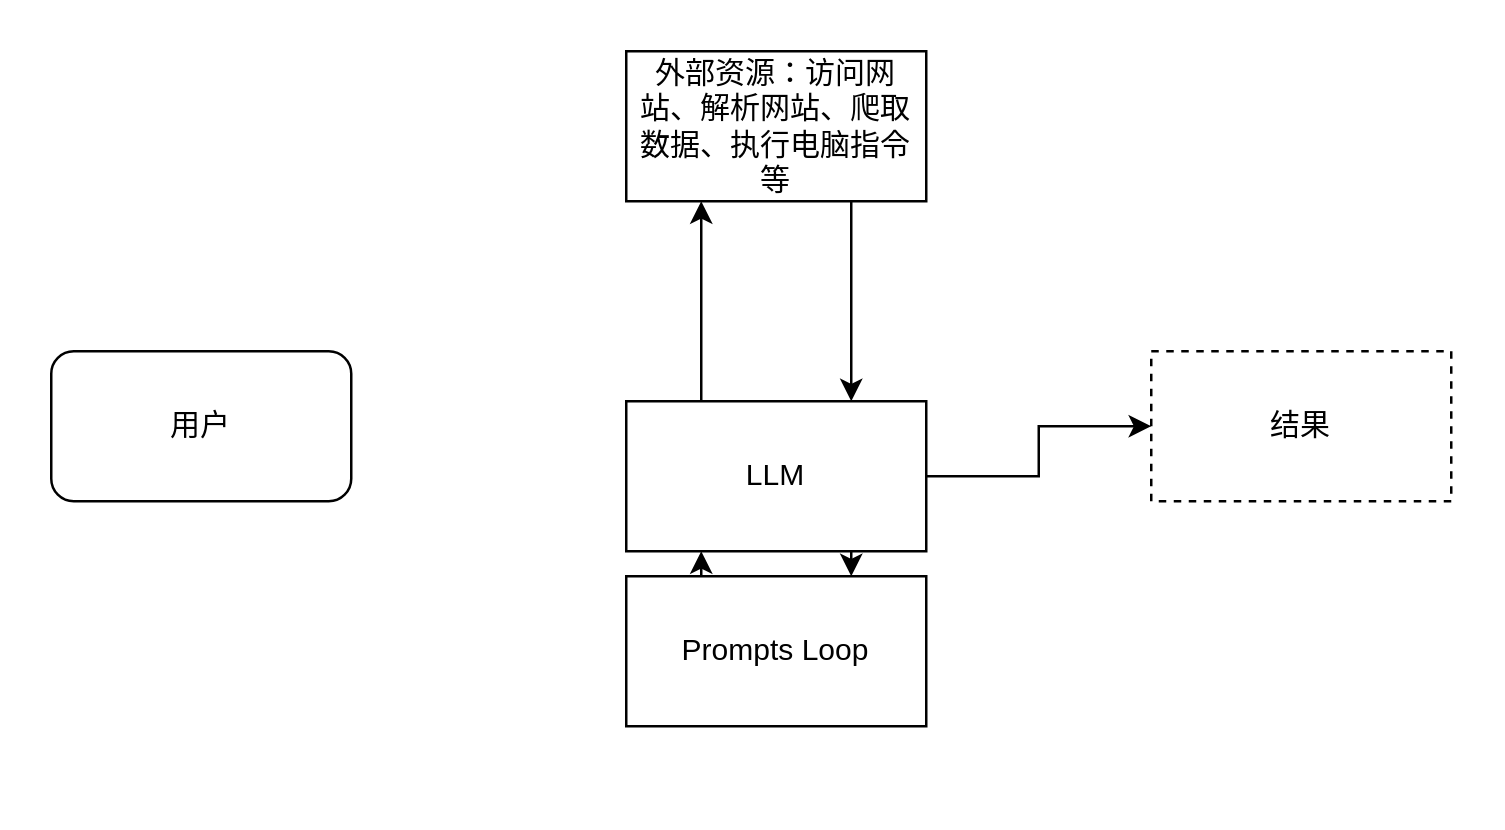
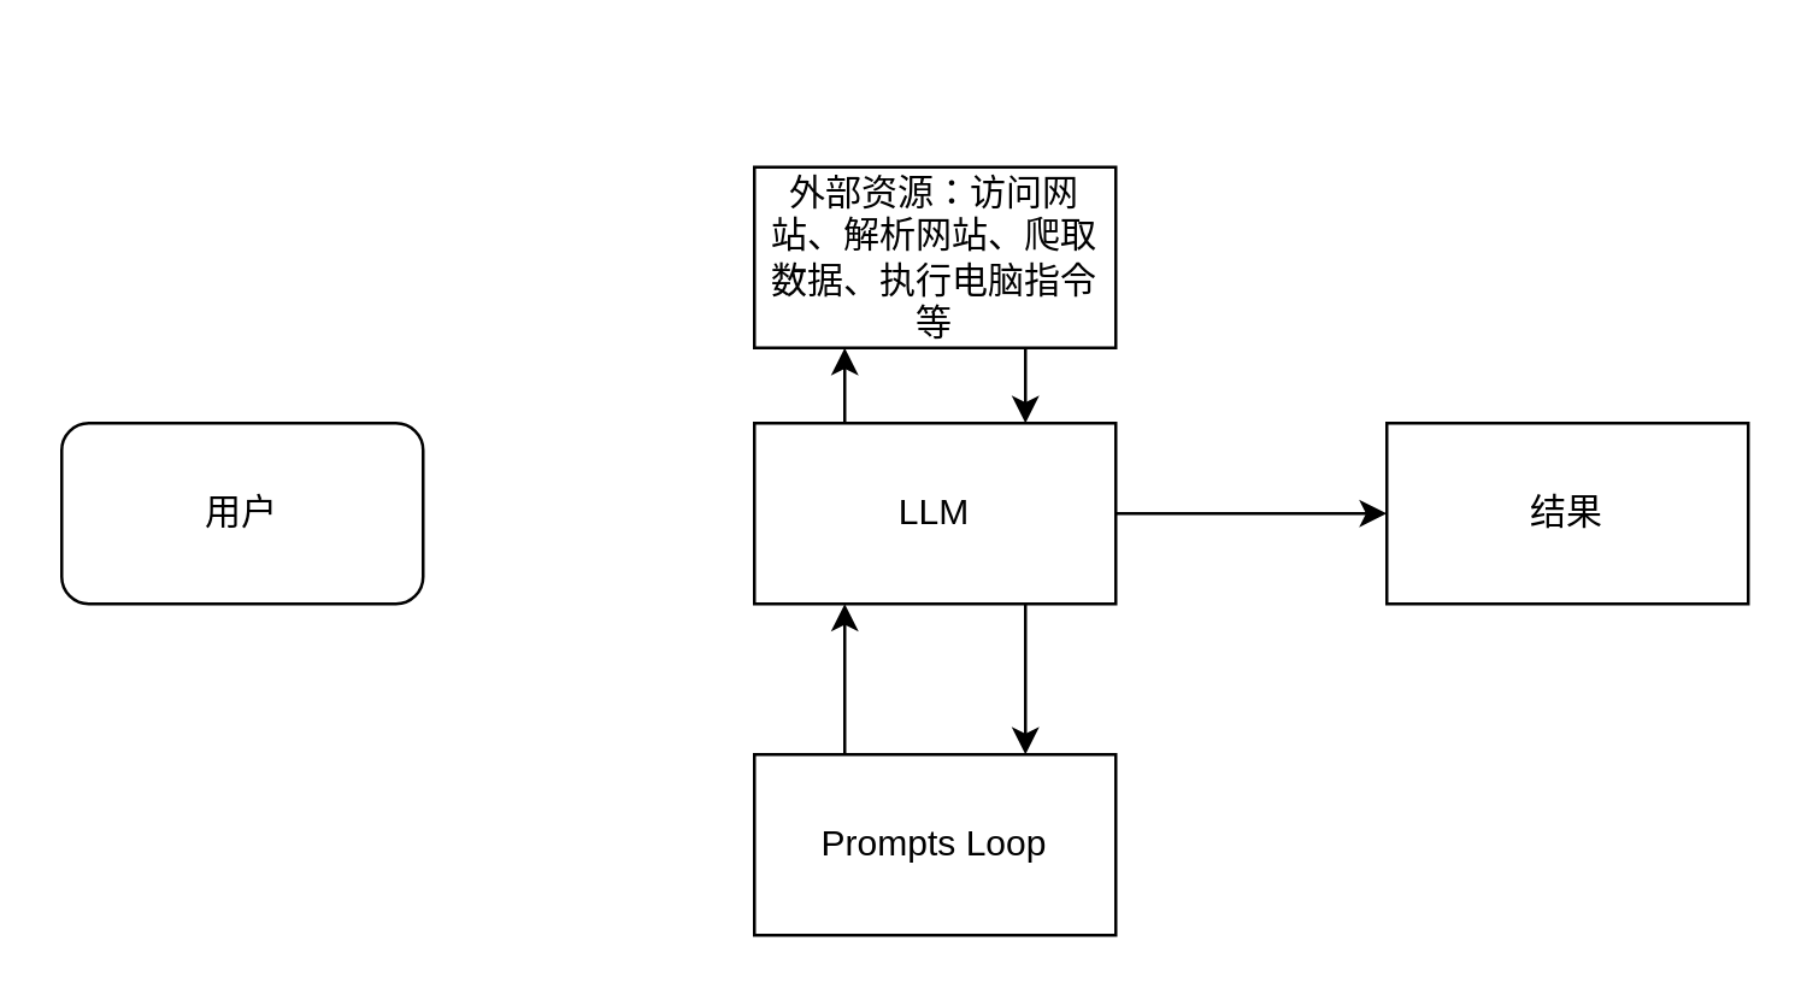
- <mxCell id="10" value="外部资源：访问网站、解析网站、爬取数据、执行电脑指令等" style="rounded=0;whiteSpace=wrap;html=1;" vertex="1" parent="1"><mxGeometry x="250" y="20" width="120" height="60" as="geometry" /></mxCell>
+ <mxCell id="10" value="外部资源：访问网站、解析网站、爬取数据、执行电脑指令等" style="rounded=0;whiteSpace=wrap;html=1;" vertex="1" parent="1"><mxGeometry x="250" y="55" width="120" height="60" as="geometry" /></mxCell>
- <mxCell id="11" value="结果" style="rounded=0;whiteSpace=wrap;html=1;dashed=1;" vertex="1" parent="1"><mxGeometry x="460" y="140" width="120" height="60" as="geometry" /></mxCell>
+ <mxCell id="11" value="结果" style="rounded=0;whiteSpace=wrap;html=1;" vertex="1" parent="1"><mxGeometry x="460" y="140" width="120" height="60" as="geometry" /></mxCell>
- <mxCell id="7" value="LLM" style="rounded=0;whiteSpace=wrap;html=1;" vertex="1" parent="1"><mxGeometry x="250" y="160" width="120" height="60" as="geometry" /></mxCell>
+ <mxCell id="7" value="LLM" style="rounded=0;whiteSpace=wrap;html=1;" vertex="1" parent="1"><mxGeometry x="250" y="140" width="120" height="60" as="geometry" /></mxCell>
- <mxCell id="3" value="Prompts Loop" style="rounded=0;whiteSpace=wrap;html=1;" vertex="1" parent="1"><mxGeometry x="250" y="230" width="120" height="60" as="geometry" /></mxCell>
+ <mxCell id="3" value="Prompts Loop" style="rounded=0;whiteSpace=wrap;html=1;" vertex="1" parent="1"><mxGeometry x="250" y="250" width="120" height="60" as="geometry" /></mxCell>
